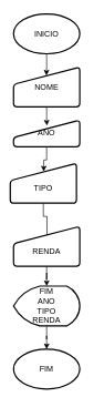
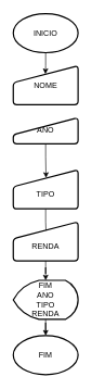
- <mxCell id="10" value="" style="edgeStyle=orthogonalEdgeStyle;rounded=0;orthogonalLoop=1;jettySize=auto;html=1;entryX=0.503;entryY=0.204;entryDx=0;entryDy=0;entryPerimeter=0;" edge="1" parent="1" source="11" target="9"><mxGeometry relative="1" as="geometry" /></mxCell>
- <mxCell id="7" value="&lt;div&gt;&lt;br&gt;&lt;/div&gt;TIPO" style="html=1;strokeWidth=2;shape=manualInput;whiteSpace=wrap;rounded=1;size=26;arcSize=11;" vertex="1" parent="1"><mxGeometry x="15" y="245" width="100" height="60" as="geometry" /></mxCell>
+ <mxCell id="7" value="&lt;div&gt;&lt;br&gt;&lt;/div&gt;TIPO" style="html=1;strokeWidth=2;shape=manualInput;whiteSpace=wrap;rounded=1;size=26;arcSize=11;" vertex="1" parent="1"><mxGeometry x="20" y="260" width="100" height="60" as="geometry" /></mxCell>
- <mxCell id="14" value="FIM" style="strokeWidth=2;html=1;shape=mxgraph.flowchart.start_1;whiteSpace=wrap;" vertex="1" parent="1"><mxGeometry x="20" y="525" width="100" height="60" as="geometry" /></mxCell>
+ <mxCell id="14" value="FIM" style="strokeWidth=2;html=1;shape=mxgraph.flowchart.start_1;whiteSpace=wrap;" vertex="1" parent="1"><mxGeometry x="20" y="515" width="100" height="60" as="geometry" /></mxCell>
